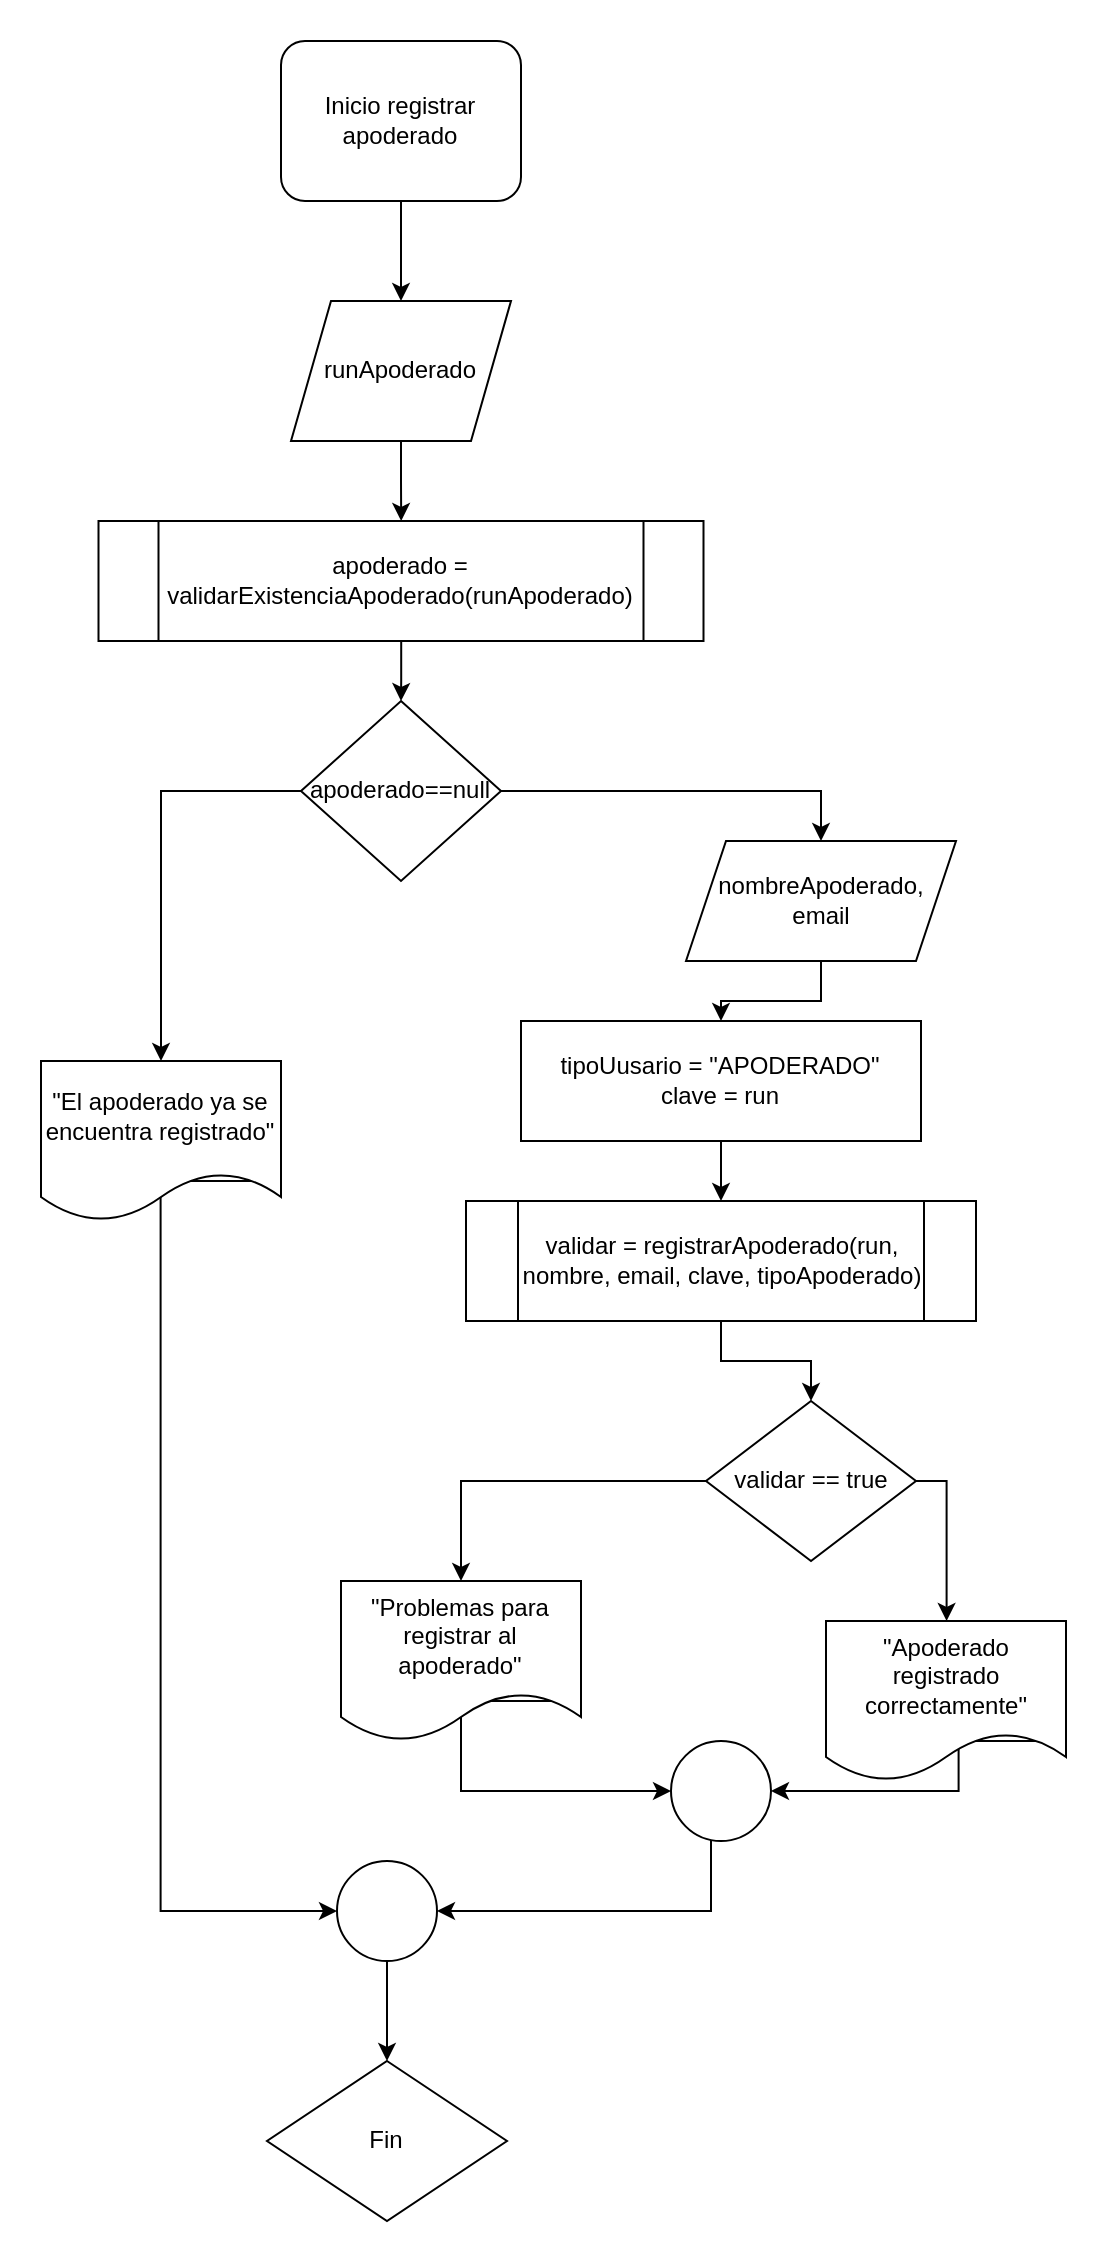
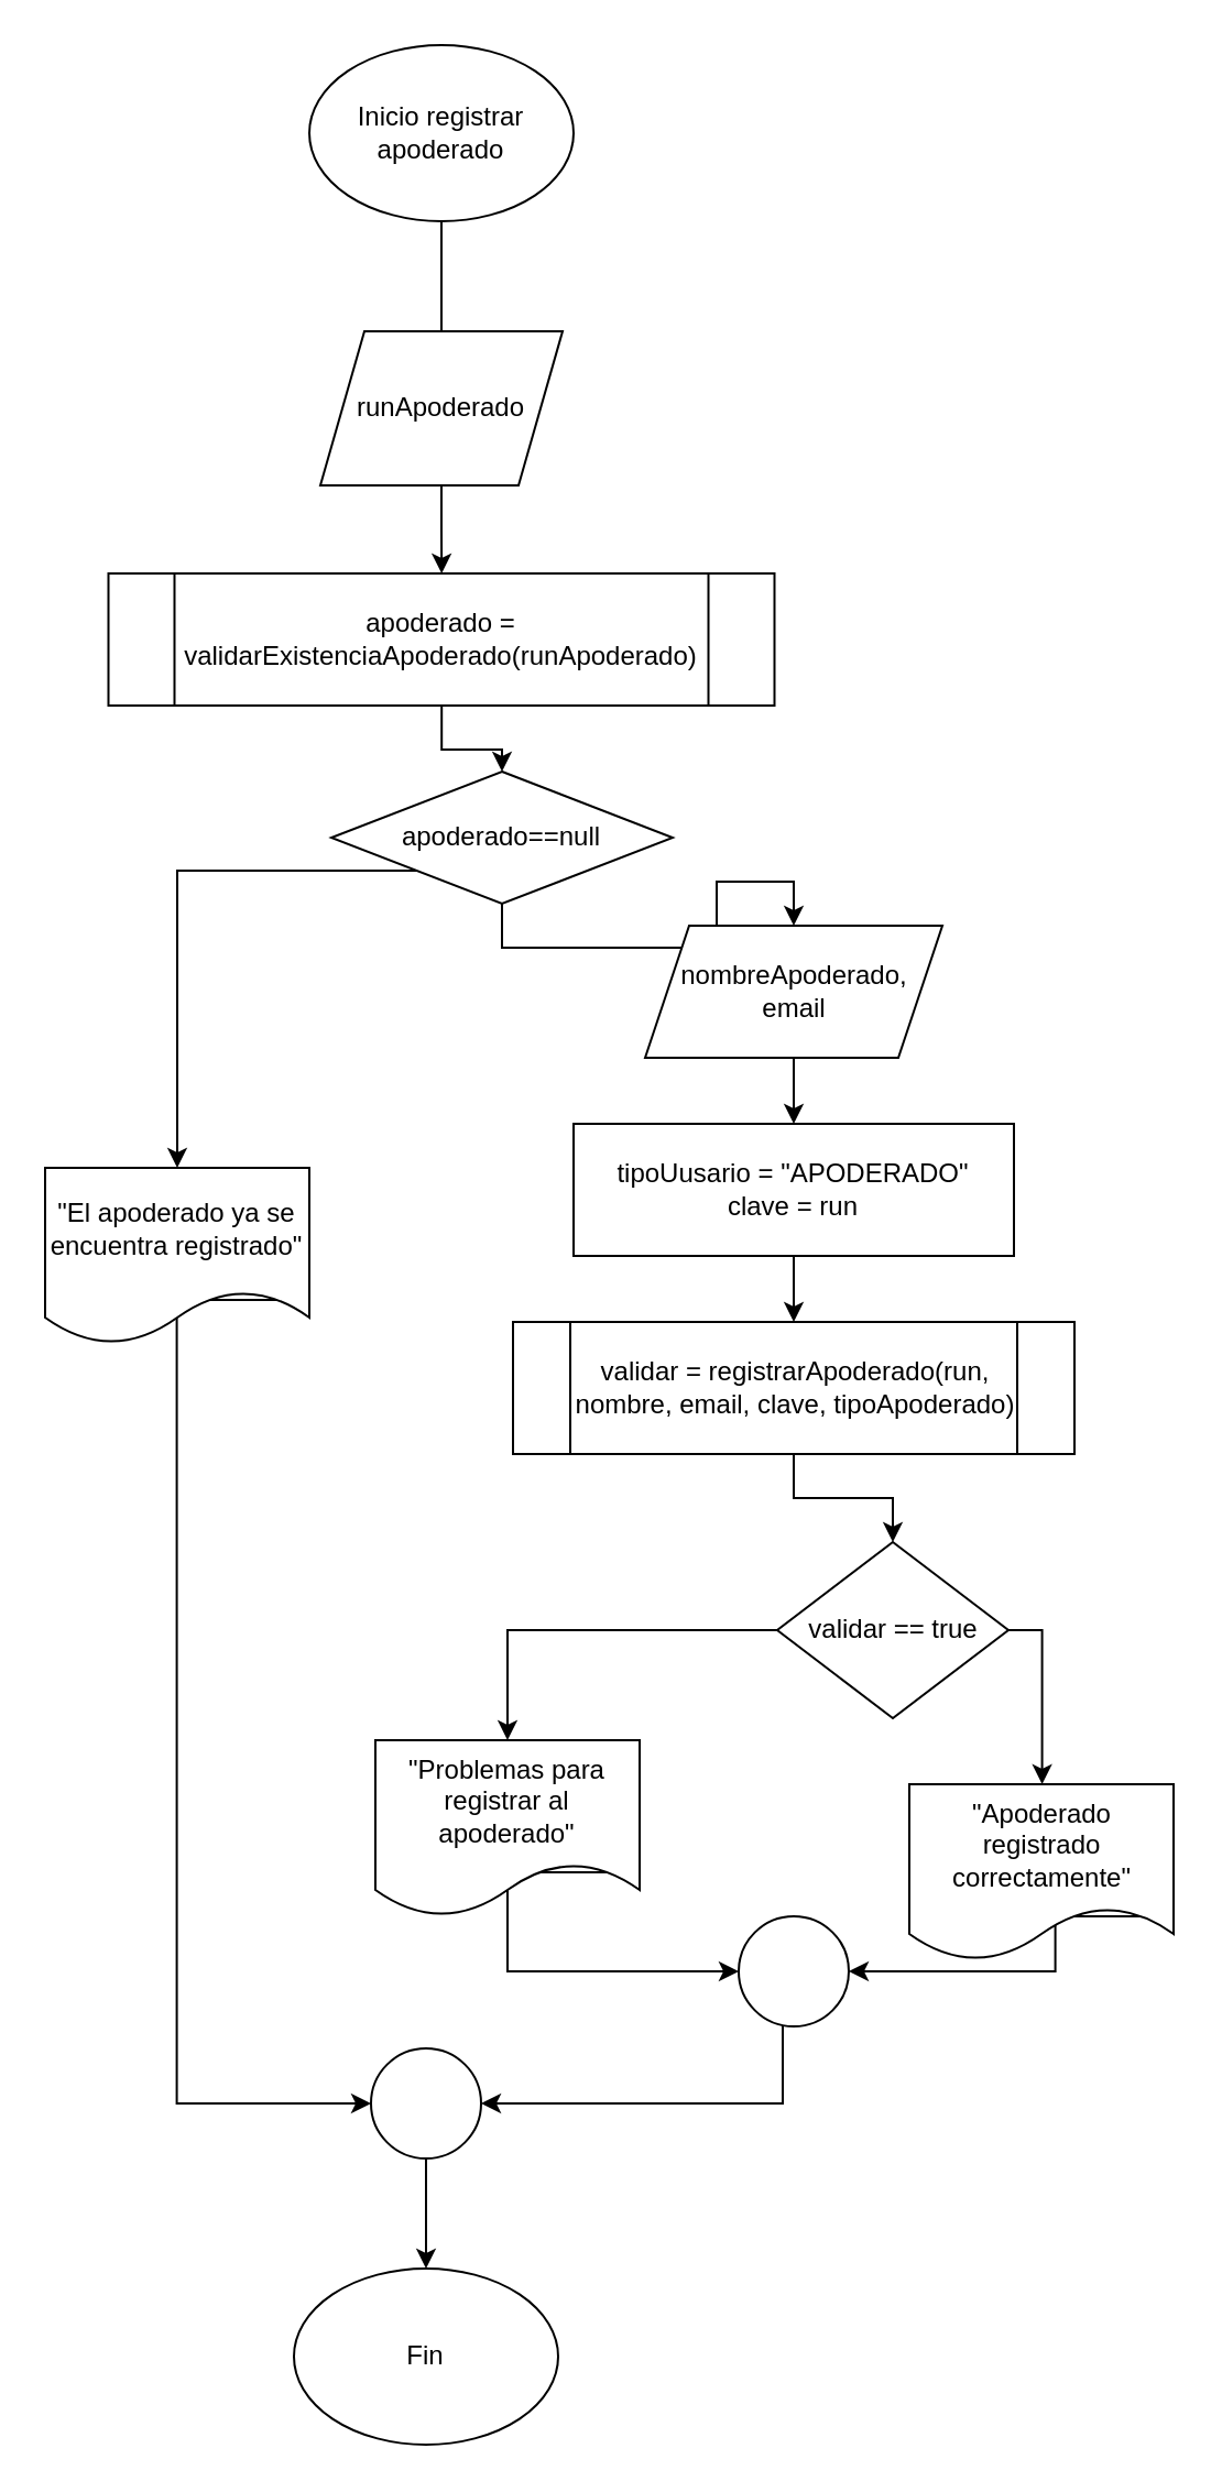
- <mxCell id="27" value="Inicio registrar apoderado" style="whiteSpace=wrap;html=1;rounded=1;" vertex="1" parent="1"><mxGeometry x="140" y="20" width="120" height="80" as="geometry" /></mxCell>
+ <mxCell id="27" value="Inicio registrar apoderado" style="ellipse;whiteSpace=wrap;html=1;" vertex="1" parent="1"><mxGeometry x="140" y="20" width="120" height="80" as="geometry" /></mxCell>
- <mxCell id="26" style="edgeStyle=orthogonalEdgeStyle;rounded=0;orthogonalLoop=1;jettySize=auto;html=1;" edge="1" parent="1" source="27" target="3"><mxGeometry relative="1" as="geometry" /></mxCell>
+ <mxCell id="26" style="edgeStyle=orthogonalEdgeStyle;rounded=0;orthogonalLoop=1;jettySize=auto;html=1;endArrow=none;" edge="1" parent="1" source="27" target="3"><mxGeometry relative="1" as="geometry" /></mxCell>
- <mxCell id="8" value="apoderado==null" style="rhombus;whiteSpace=wrap;html=1;" vertex="1" parent="1"><mxGeometry x="150" y="350" width="100" height="90" as="geometry" /></mxCell>
+ <mxCell id="8" value="apoderado==null" style="rhombus;whiteSpace=wrap;html=1;" vertex="1" parent="1"><mxGeometry x="150" y="350" width="155" height="60" as="geometry" /></mxCell>
- <mxCell id="10" value="nombreApoderado, email" style="shape=parallelogram;perimeter=parallelogramPerimeter;whiteSpace=wrap;html=1;fixedSize=1;" vertex="1" parent="1"><mxGeometry x="342.5" y="420" width="135" height="60" as="geometry" /></mxCell>
+ <mxCell id="10" value="nombreApoderado, email" style="shape=parallelogram;perimeter=parallelogramPerimeter;whiteSpace=wrap;html=1;fixedSize=1;" vertex="1" parent="1"><mxGeometry x="292.5" y="420" width="135" height="60" as="geometry" /></mxCell>
- <mxCell id="30" value="Fin" style="rhombus;whiteSpace=wrap;html=1;" vertex="1" parent="1"><mxGeometry x="133" y="1030" width="120" height="80" as="geometry" /></mxCell>
+ <mxCell id="30" value="Fin" style="ellipse;whiteSpace=wrap;html=1;" vertex="1" parent="1"><mxGeometry x="133" y="1030" width="120" height="80" as="geometry" /></mxCell>
